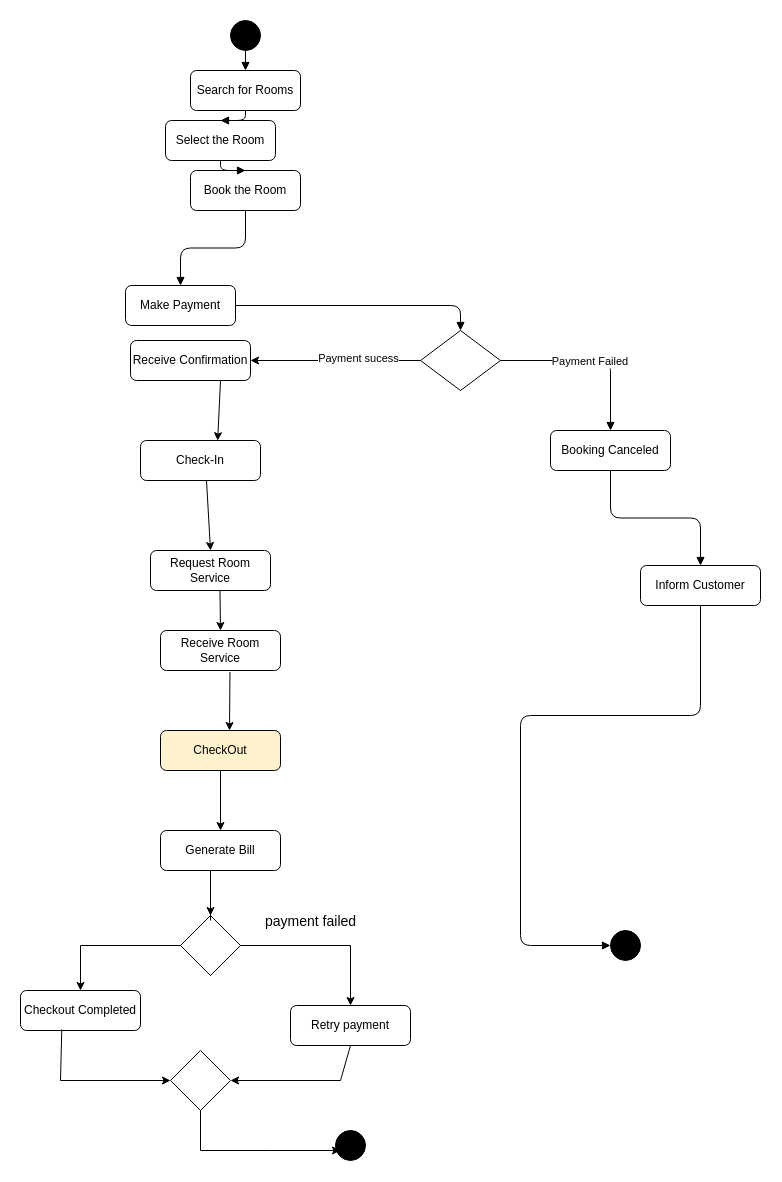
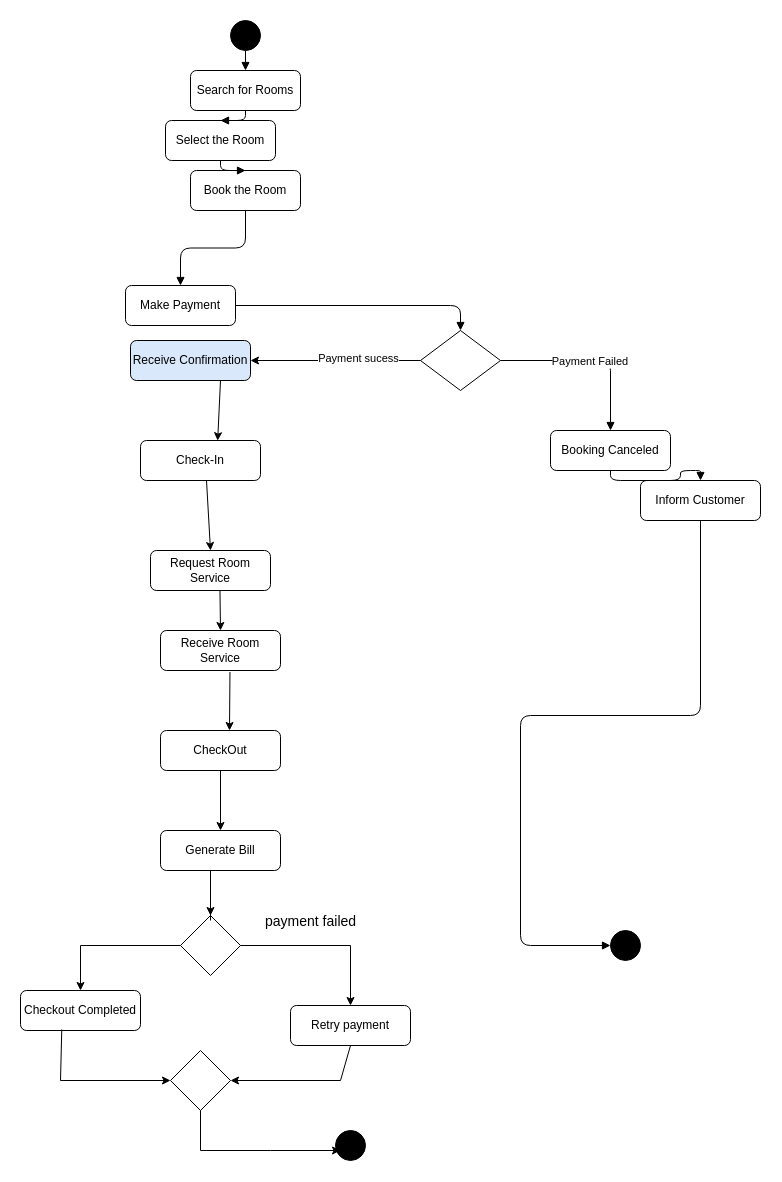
- <mxCell id="13" value="Receive Confirmation" style="rounded=1;whiteSpace=wrap;html=1;" parent="1" vertex="1"><mxGeometry x="130" y="340" width="120" height="40" as="geometry" /></mxCell>
+ <mxCell id="13" value="Receive Confirmation" style="rounded=1;whiteSpace=wrap;html=1;fillColor=#dae8fc;" parent="1" vertex="1"><mxGeometry x="130" y="340" width="120" height="40" as="geometry" /></mxCell>
- <mxCell id="22" value="Inform Customer" style="rounded=1;whiteSpace=wrap;html=1;" parent="1" vertex="1"><mxGeometry x="640" y="565" width="120" height="40" as="geometry" /></mxCell>
+ <mxCell id="22" value="Inform Customer" style="rounded=1;whiteSpace=wrap;html=1;" parent="1" vertex="1"><mxGeometry x="640" y="480" width="120" height="40" as="geometry" /></mxCell>
- <mxCell id="16" value="CheckOut" style="rounded=1;whiteSpace=wrap;html=1;fillColor=#fff2cc;" parent="1" vertex="1"><mxGeometry x="160" y="730" width="120" height="40" as="geometry" /></mxCell>
+ <mxCell id="16" value="CheckOut" style="rounded=1;whiteSpace=wrap;html=1;" parent="1" vertex="1"><mxGeometry x="160" y="730" width="120" height="40" as="geometry" /></mxCell>
